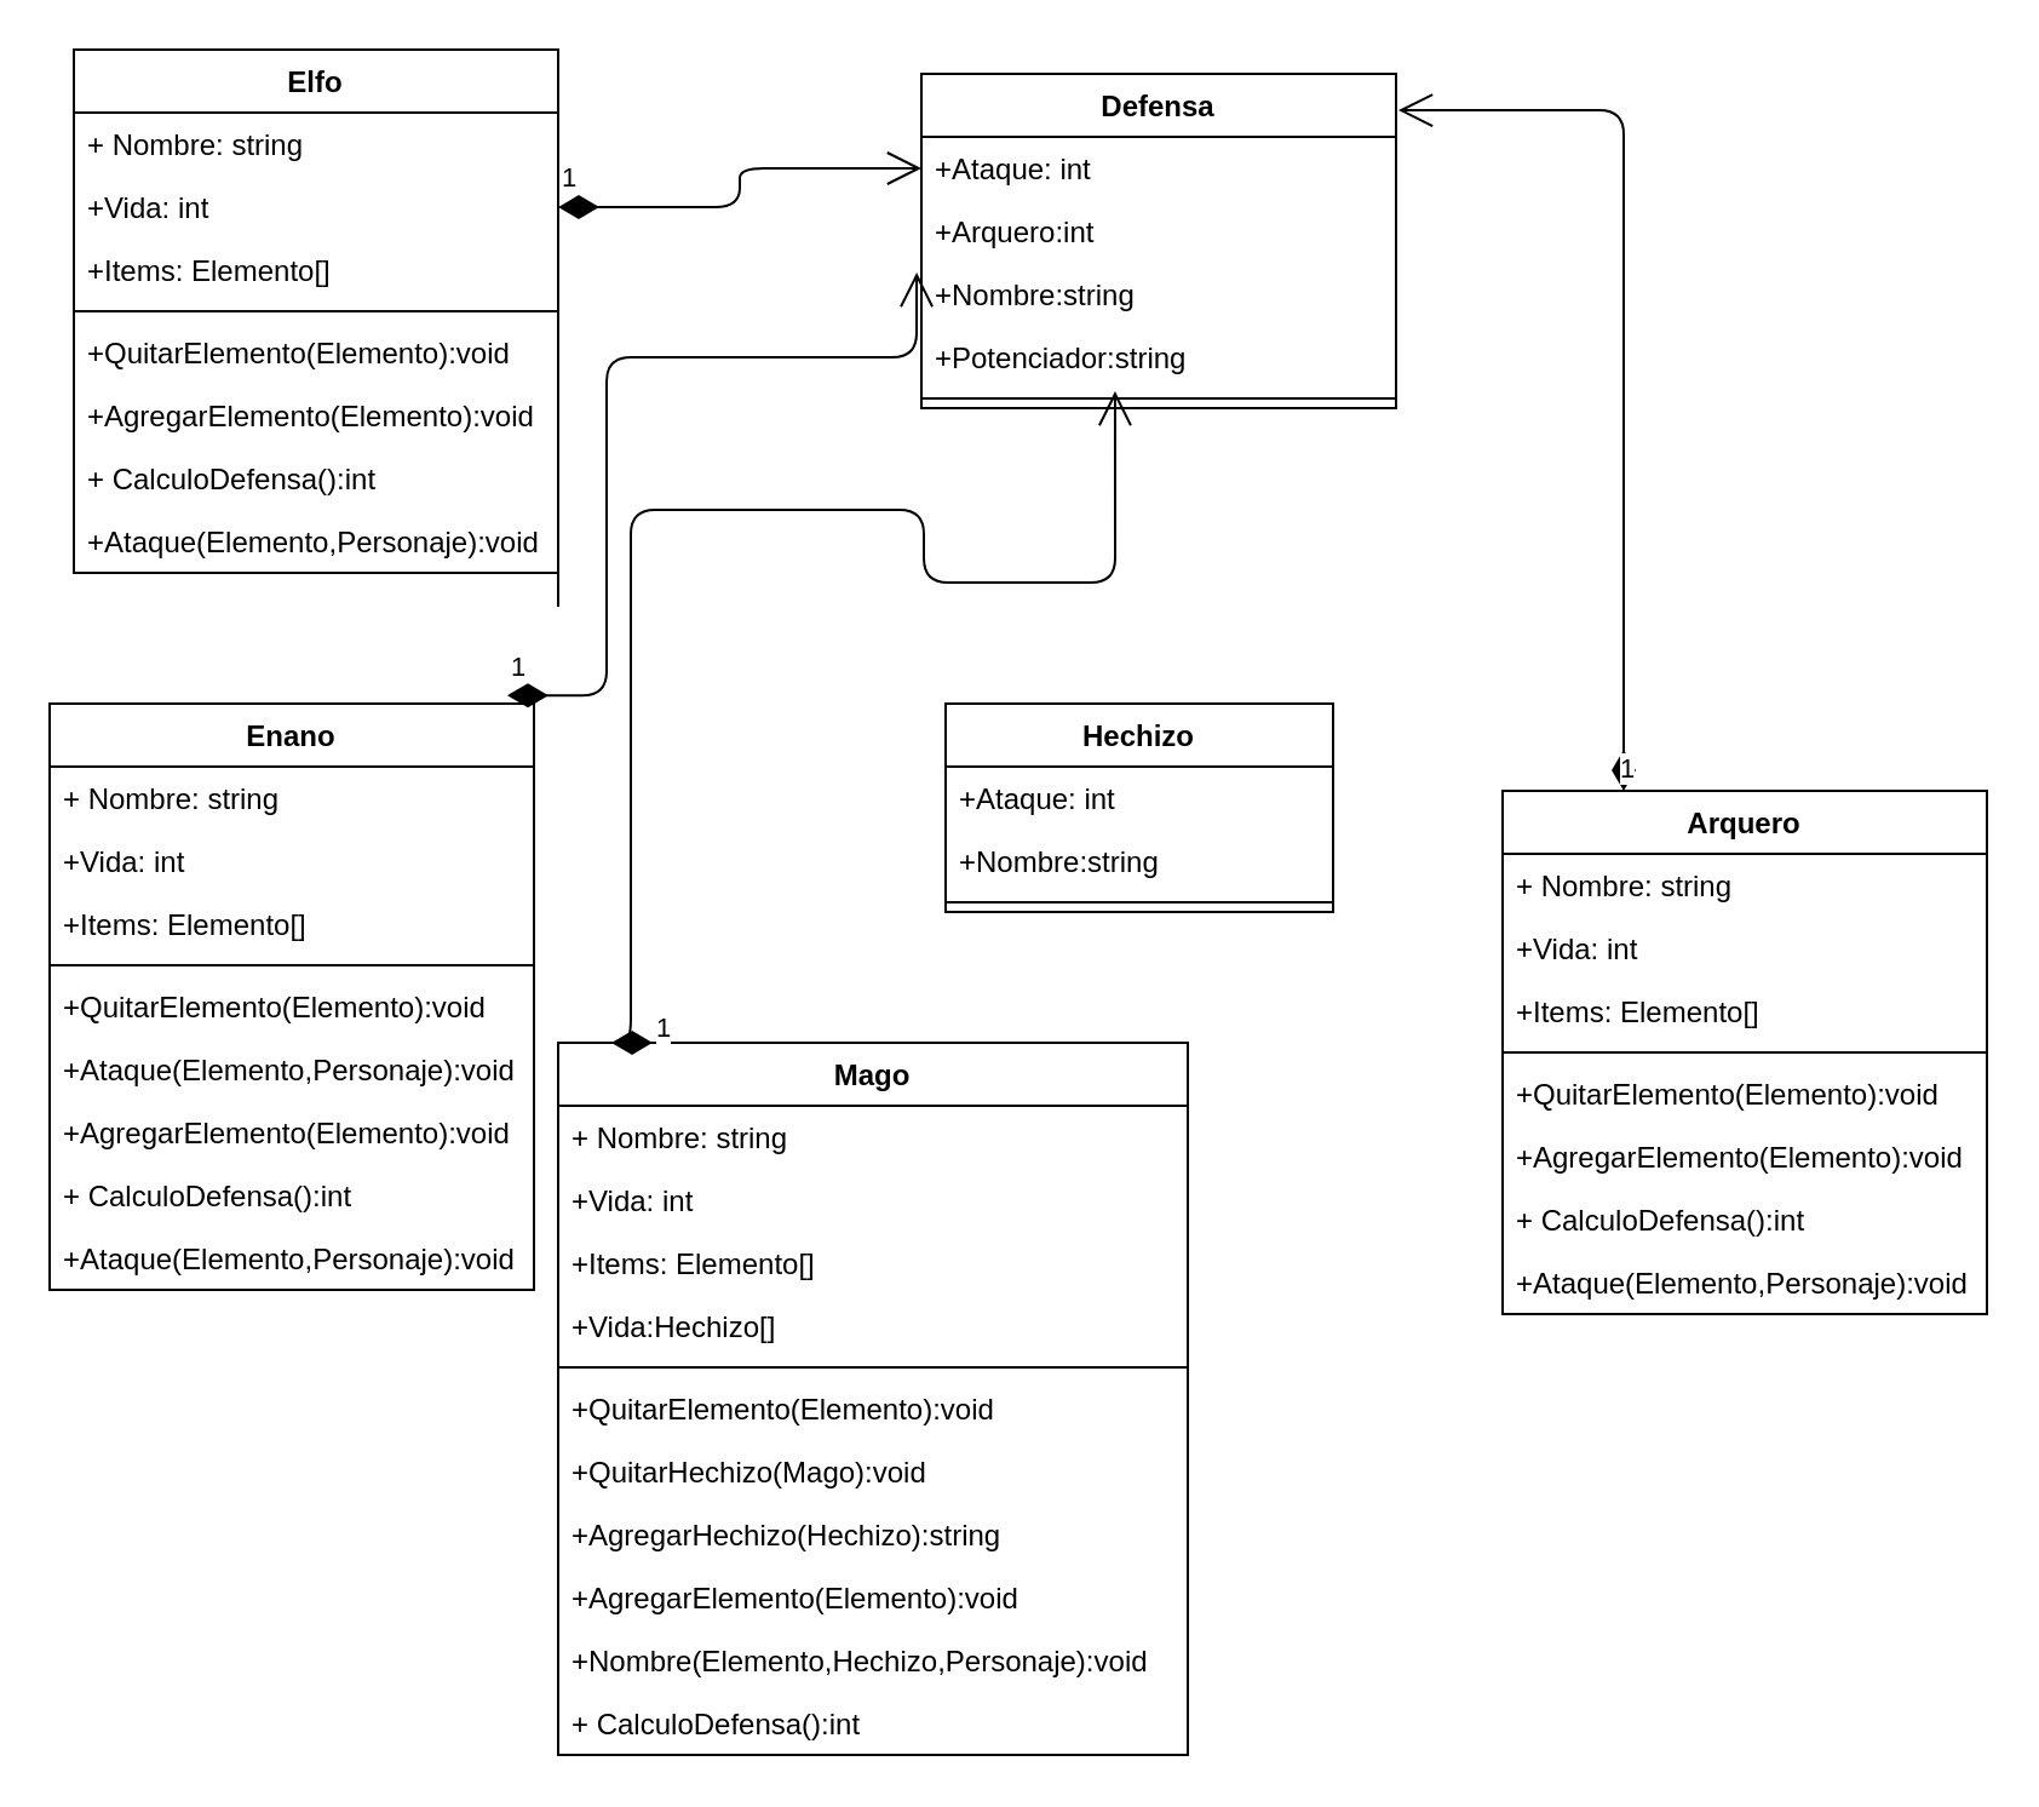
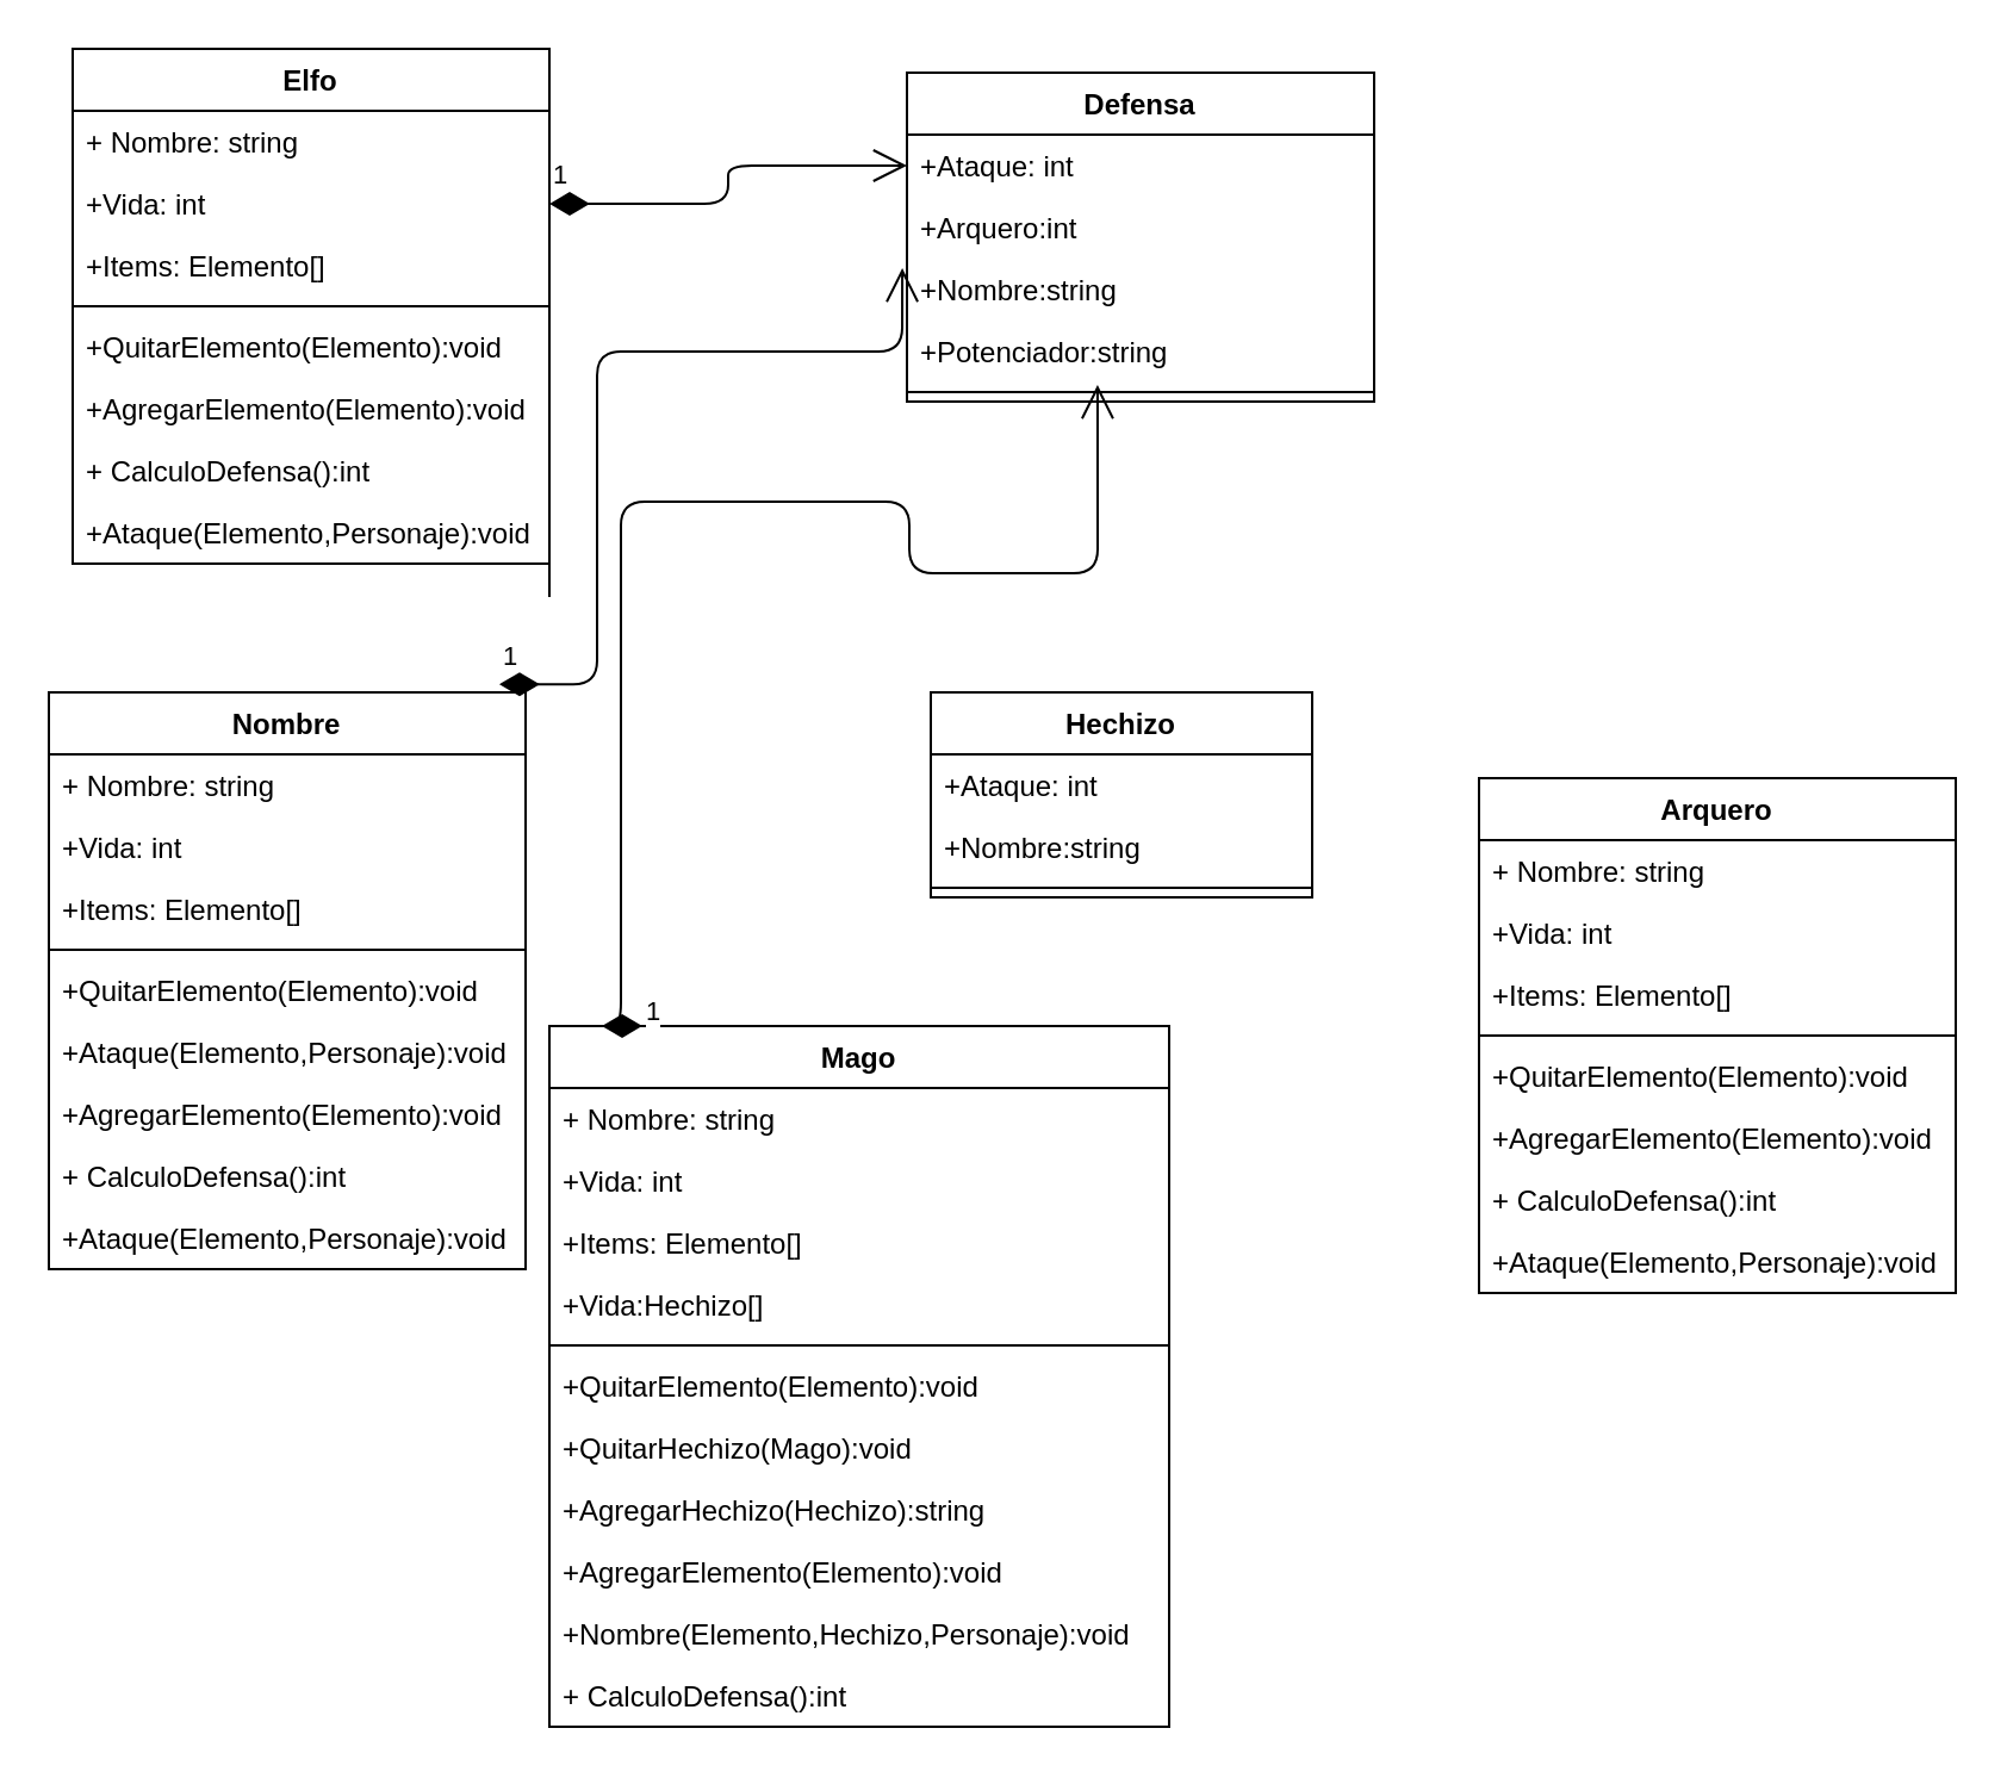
- <mxCell id="57" value="1" style="endArrow=open;html=1;endSize=12;startArrow=diamondThin;startSize=14;startFill=1;edgeStyle=orthogonalEdgeStyle;align=left;verticalAlign=bottom;entryX=1.005;entryY=0.109;entryDx=0;entryDy=0;entryPerimeter=0;exitX=0.25;exitY=0;exitDx=0;exitDy=0;" parent="1" source="36" target="13" edge="1"><mxGeometry x="-1" y="3" relative="1" as="geometry"><mxPoint x="500" y="290" as="sourcePoint" /><mxPoint x="573.06" y="139.998" as="targetPoint" /></mxGeometry></mxCell>
- <mxCell id="45" value="Enano" style="swimlane;fontStyle=1;align=center;verticalAlign=top;childLayout=stackLayout;horizontal=1;startSize=26;horizontalStack=0;resizeParent=1;resizeParentMax=0;resizeLast=0;collapsible=1;marginBottom=0;" parent="1" vertex="1"><mxGeometry x="20" y="290" width="200" height="242" as="geometry" /></mxCell>
+ <mxCell id="45" value="Nombre" style="swimlane;fontStyle=1;align=center;verticalAlign=top;childLayout=stackLayout;horizontal=1;startSize=26;horizontalStack=0;resizeParent=1;resizeParentMax=0;resizeLast=0;collapsible=1;marginBottom=0;" parent="1" vertex="1"><mxGeometry x="20" y="290" width="200" height="242" as="geometry" /></mxCell>
